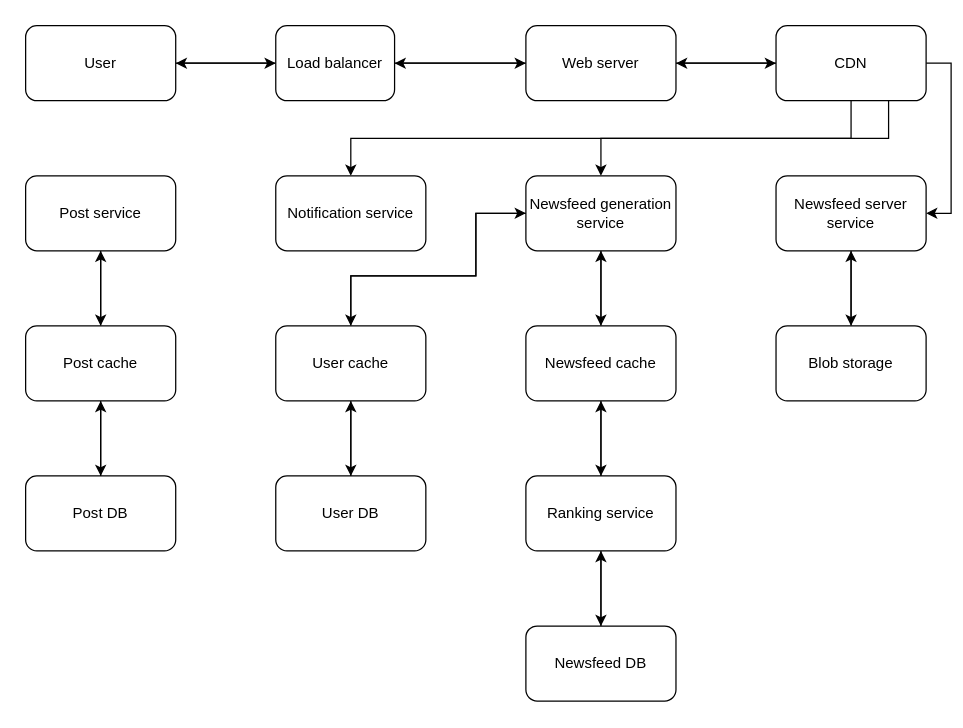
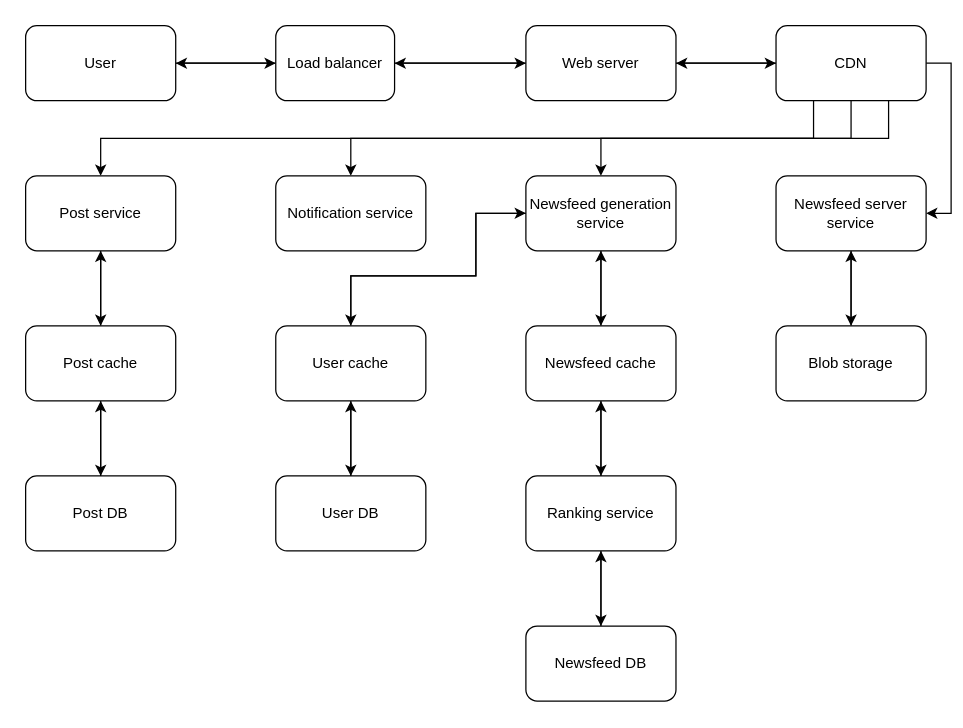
+ <mxCell id="11" style="edgeStyle=orthogonalEdgeStyle;rounded=0;orthogonalLoop=1;jettySize=auto;html=1;exitX=0.25;exitY=1;exitDx=0;exitDy=0;entryX=0.5;entryY=0;entryDx=0;entryDy=0;" edge="1" parent="1" source="15" target="17"><mxGeometry relative="1" as="geometry" /></mxCell>
